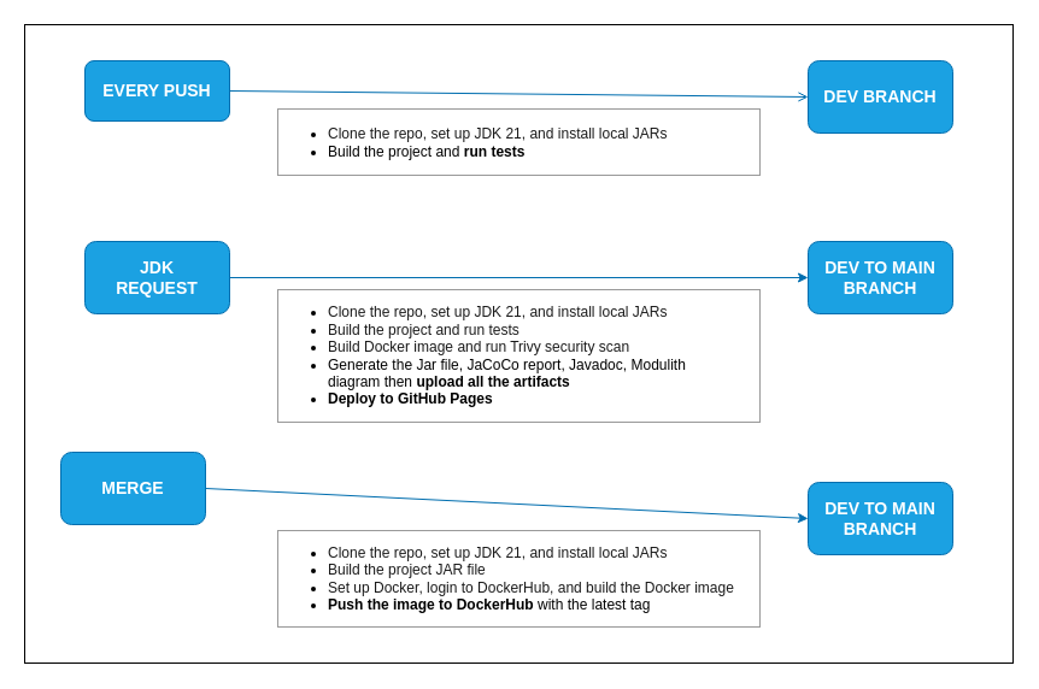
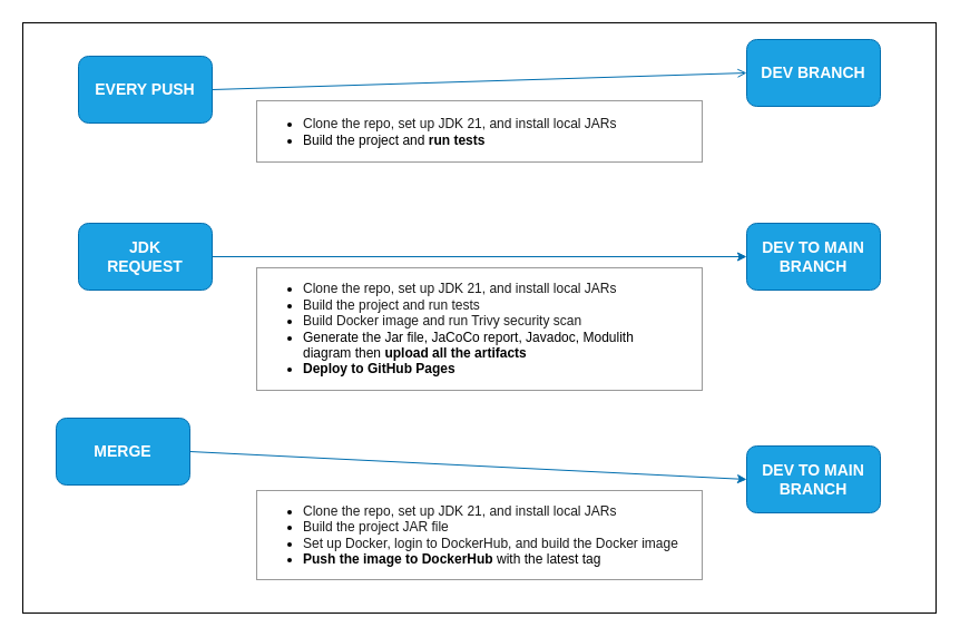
- <mxCell id="9" value="&lt;font style=&quot;color: rgb(255, 255, 255); font-size: 14px;&quot;&gt;&lt;b&gt;EVERY PUSH&lt;/b&gt;&lt;/font&gt;" style="rounded=1;whiteSpace=wrap;html=1;fillColor=#1ba1e2;fontColor=#ffffff;strokeColor=#006EAF;" vertex="1" parent="1"><mxGeometry x="70" y="50" width="120" height="50" as="geometry" /></mxCell>
+ <mxCell id="9" value="&lt;font style=&quot;color: rgb(255, 255, 255); font-size: 14px;&quot;&gt;&lt;b&gt;EVERY PUSH&lt;/b&gt;&lt;/font&gt;" style="rounded=1;whiteSpace=wrap;html=1;fillColor=#1ba1e2;fontColor=#ffffff;strokeColor=#006EAF;" vertex="1" parent="1"><mxGeometry x="70" y="50" width="120" height="60" as="geometry" /></mxCell>
- <mxCell id="10" value="&lt;font style=&quot;color: rgb(255, 255, 255); font-size: 14px;&quot;&gt;&lt;b&gt;DEV BRANCH&lt;/b&gt;&lt;/font&gt;" style="rounded=1;whiteSpace=wrap;html=1;fillColor=#1ba1e2;fontColor=#ffffff;strokeColor=#006EAF;" vertex="1" parent="1"><mxGeometry x="670" y="50" width="120" height="60" as="geometry" /></mxCell>
+ <mxCell id="10" value="&lt;font style=&quot;color: rgb(255, 255, 255); font-size: 14px;&quot;&gt;&lt;b&gt;DEV BRANCH&lt;/b&gt;&lt;/font&gt;" style="rounded=1;whiteSpace=wrap;html=1;fillColor=#1ba1e2;fontColor=#ffffff;strokeColor=#006EAF;" vertex="1" parent="1"><mxGeometry x="670" y="35" width="120" height="60" as="geometry" /></mxCell>
